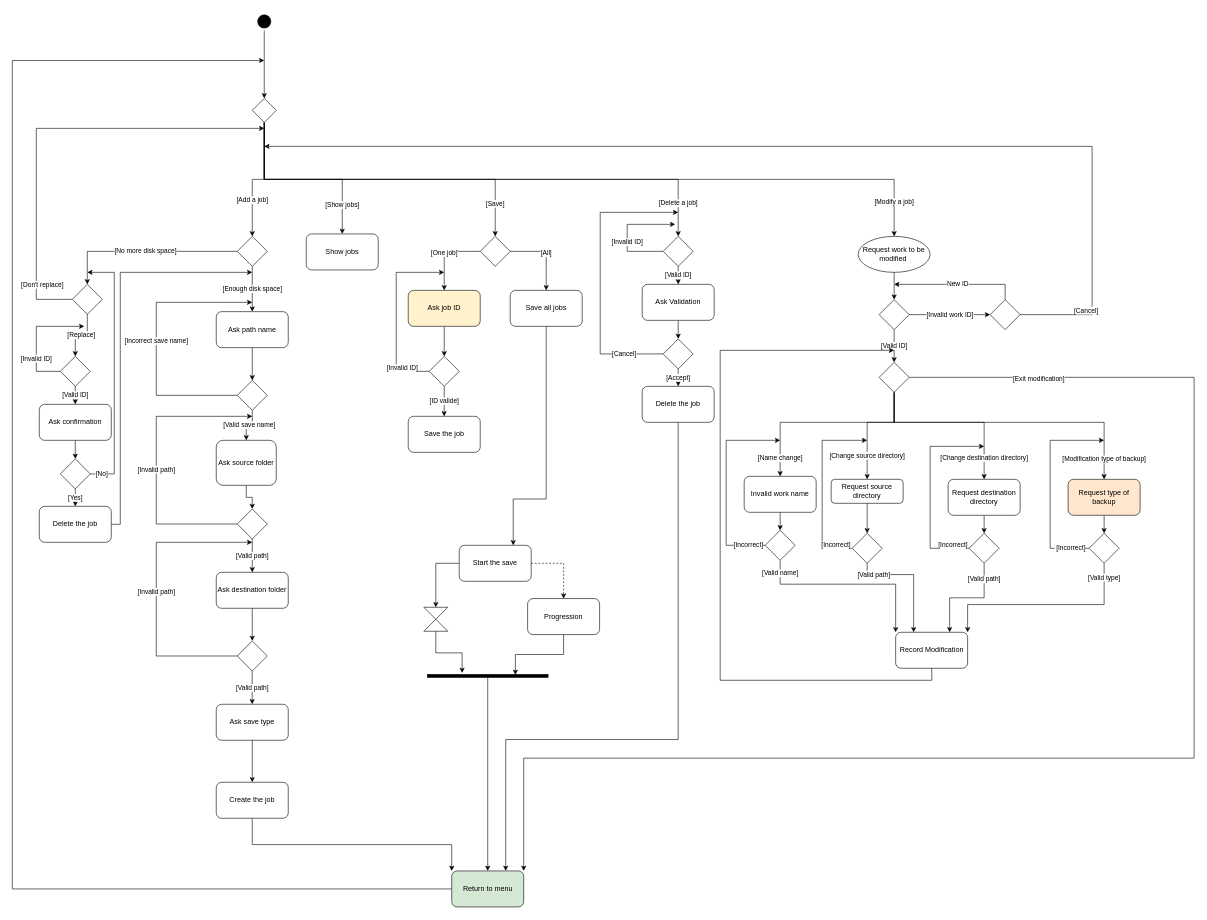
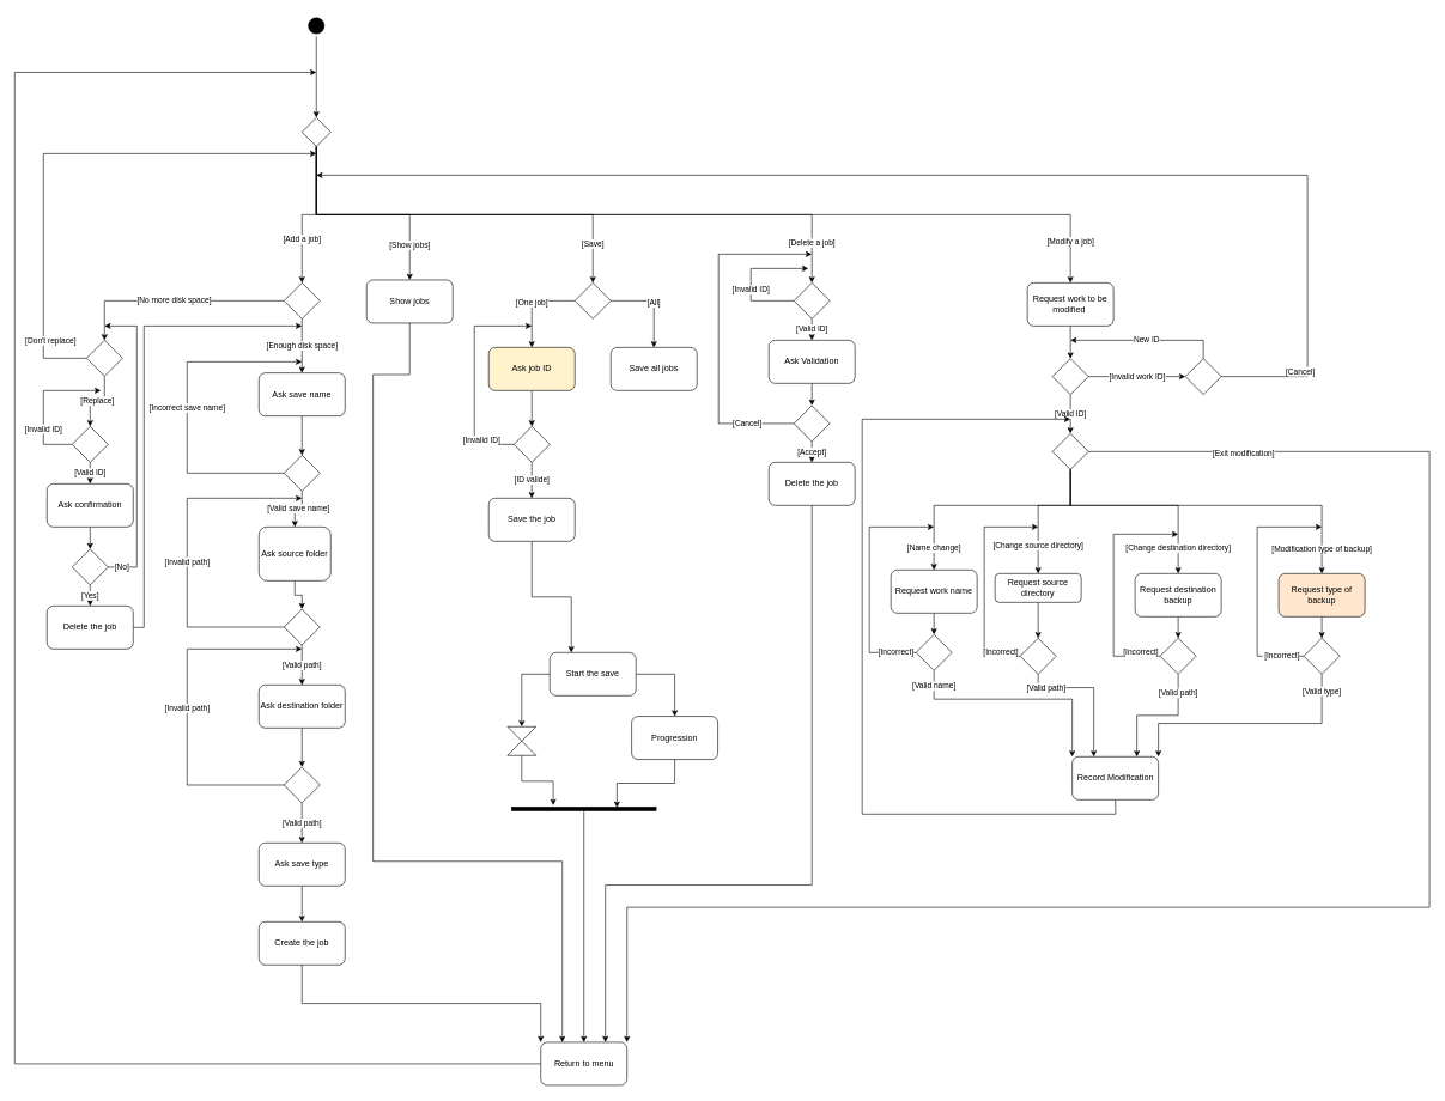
- <mxCell id="38" value="Request work to be modified&amp;nbsp;" style="ellipse;whiteSpace=wrap;html=1;" parent="1" vertex="1"><mxGeometry x="1430" y="393.2" width="120" height="60" as="geometry" /></mxCell>
+ <mxCell id="38" value="Request work to be modified&amp;nbsp;" style="rounded=1;whiteSpace=wrap;html=1;" parent="1" vertex="1"><mxGeometry x="1430" y="393.2" width="120" height="60" as="geometry" /></mxCell>
- <mxCell id="11" value="Ask path name" style="rounded=1;whiteSpace=wrap;html=1;" parent="1" vertex="1"><mxGeometry x="360" y="518.7" width="120" height="60" as="geometry" /></mxCell>
+ <mxCell id="11" value="Ask save name" style="rounded=1;whiteSpace=wrap;html=1;" parent="1" vertex="1"><mxGeometry x="360" y="518.7" width="120" height="60" as="geometry" /></mxCell>
- <mxCell id="53" value="Invalid work name" style="rounded=1;whiteSpace=wrap;html=1;" parent="1" vertex="1"><mxGeometry x="1240" y="793.2" width="120" height="60" as="geometry" /></mxCell>
+ <mxCell id="53" value="Request work name" style="rounded=1;whiteSpace=wrap;html=1;" parent="1" vertex="1"><mxGeometry x="1240" y="793.2" width="120" height="60" as="geometry" /></mxCell>
- <mxCell id="57" value="Request destination directory" style="rounded=1;whiteSpace=wrap;html=1;" parent="1" vertex="1"><mxGeometry x="1580" y="798.2" width="120" height="60" as="geometry" /></mxCell>
+ <mxCell id="57" value="Request destination backup" style="rounded=1;whiteSpace=wrap;html=1;" parent="1" vertex="1"><mxGeometry x="1580" y="798.2" width="120" height="60" as="geometry" /></mxCell>
+ <mxCell id="83" style="edgeStyle=orthogonalEdgeStyle;rounded=0;orthogonalLoop=1;jettySize=auto;html=1;exitX=0.5;exitY=1;exitDx=0;exitDy=0;entryX=0.25;entryY=0;entryDx=0;entryDy=0;" parent="1" source="84" target="88" edge="1"><mxGeometry relative="1" as="geometry"><mxPoint x="740.475" y="838.73" as="targetPoint" /></mxGeometry></mxCell>
- <mxCell id="78" style="edgeStyle=orthogonalEdgeStyle;rounded=0;orthogonalLoop=1;jettySize=auto;html=1;exitX=0.5;exitY=1;exitDx=0;exitDy=0;entryX=0.75;entryY=0;entryDx=0;entryDy=0;" parent="1" source="79" target="88" edge="1"><mxGeometry relative="1" as="geometry"><mxPoint x="910.934" y="836.845" as="targetPoint" /><Array as="points"><mxPoint x="910" y="831" /><mxPoint x="855" y="831" /></Array></mxGeometry></mxCell>
+ <mxCell id="35" style="edgeStyle=orthogonalEdgeStyle;rounded=0;orthogonalLoop=1;jettySize=auto;html=1;exitX=0.5;exitY=1;exitDx=0;exitDy=0;entryX=0.25;entryY=0;entryDx=0;entryDy=0;" parent="1" source="36" target="116" edge="1"><mxGeometry relative="1" as="geometry"><Array as="points"><mxPoint x="570" y="521" /><mxPoint x="519" y="521" /><mxPoint x="519" y="1199" /><mxPoint x="783" y="1199" /></Array></mxGeometry></mxCell>
- <mxCell id="87" style="edgeStyle=orthogonalEdgeStyle;rounded=0;orthogonalLoop=1;jettySize=auto;html=1;exitX=1;exitY=0.5;exitDx=0;exitDy=0;entryX=0.5;entryY=0;entryDx=0;entryDy=0;dashed=1;" parent="1" source="88" target="113" edge="1"><mxGeometry relative="1" as="geometry" /></mxCell>
+ <mxCell id="87" style="edgeStyle=orthogonalEdgeStyle;rounded=0;orthogonalLoop=1;jettySize=auto;html=1;exitX=1;exitY=0.5;exitDx=0;exitDy=0;entryX=0.5;entryY=0;entryDx=0;entryDy=0;" parent="1" source="88" target="113" edge="1"><mxGeometry relative="1" as="geometry" /></mxCell>
- <mxCell id="28" value="Create the job" style="rounded=1;whiteSpace=wrap;html=1;" parent="1" vertex="1"><mxGeometry x="360" y="1303.2" width="120" height="60" as="geometry" /></mxCell>
+ <mxCell id="28" value="Create the job" style="rounded=1;whiteSpace=wrap;html=1;" parent="1" vertex="1"><mxGeometry x="360" y="1283.2" width="120" height="60" as="geometry" /></mxCell>
- <mxCell id="116" value="Return to menu" style="rounded=1;whiteSpace=wrap;html=1;fillColor=#d5e8d4;" parent="1" vertex="1"><mxGeometry x="752.5" y="1451" width="120" height="60" as="geometry" /></mxCell>
+ <mxCell id="116" value="Return to menu" style="rounded=1;whiteSpace=wrap;html=1;" parent="1" vertex="1"><mxGeometry x="752.5" y="1451" width="120" height="60" as="geometry" /></mxCell>
